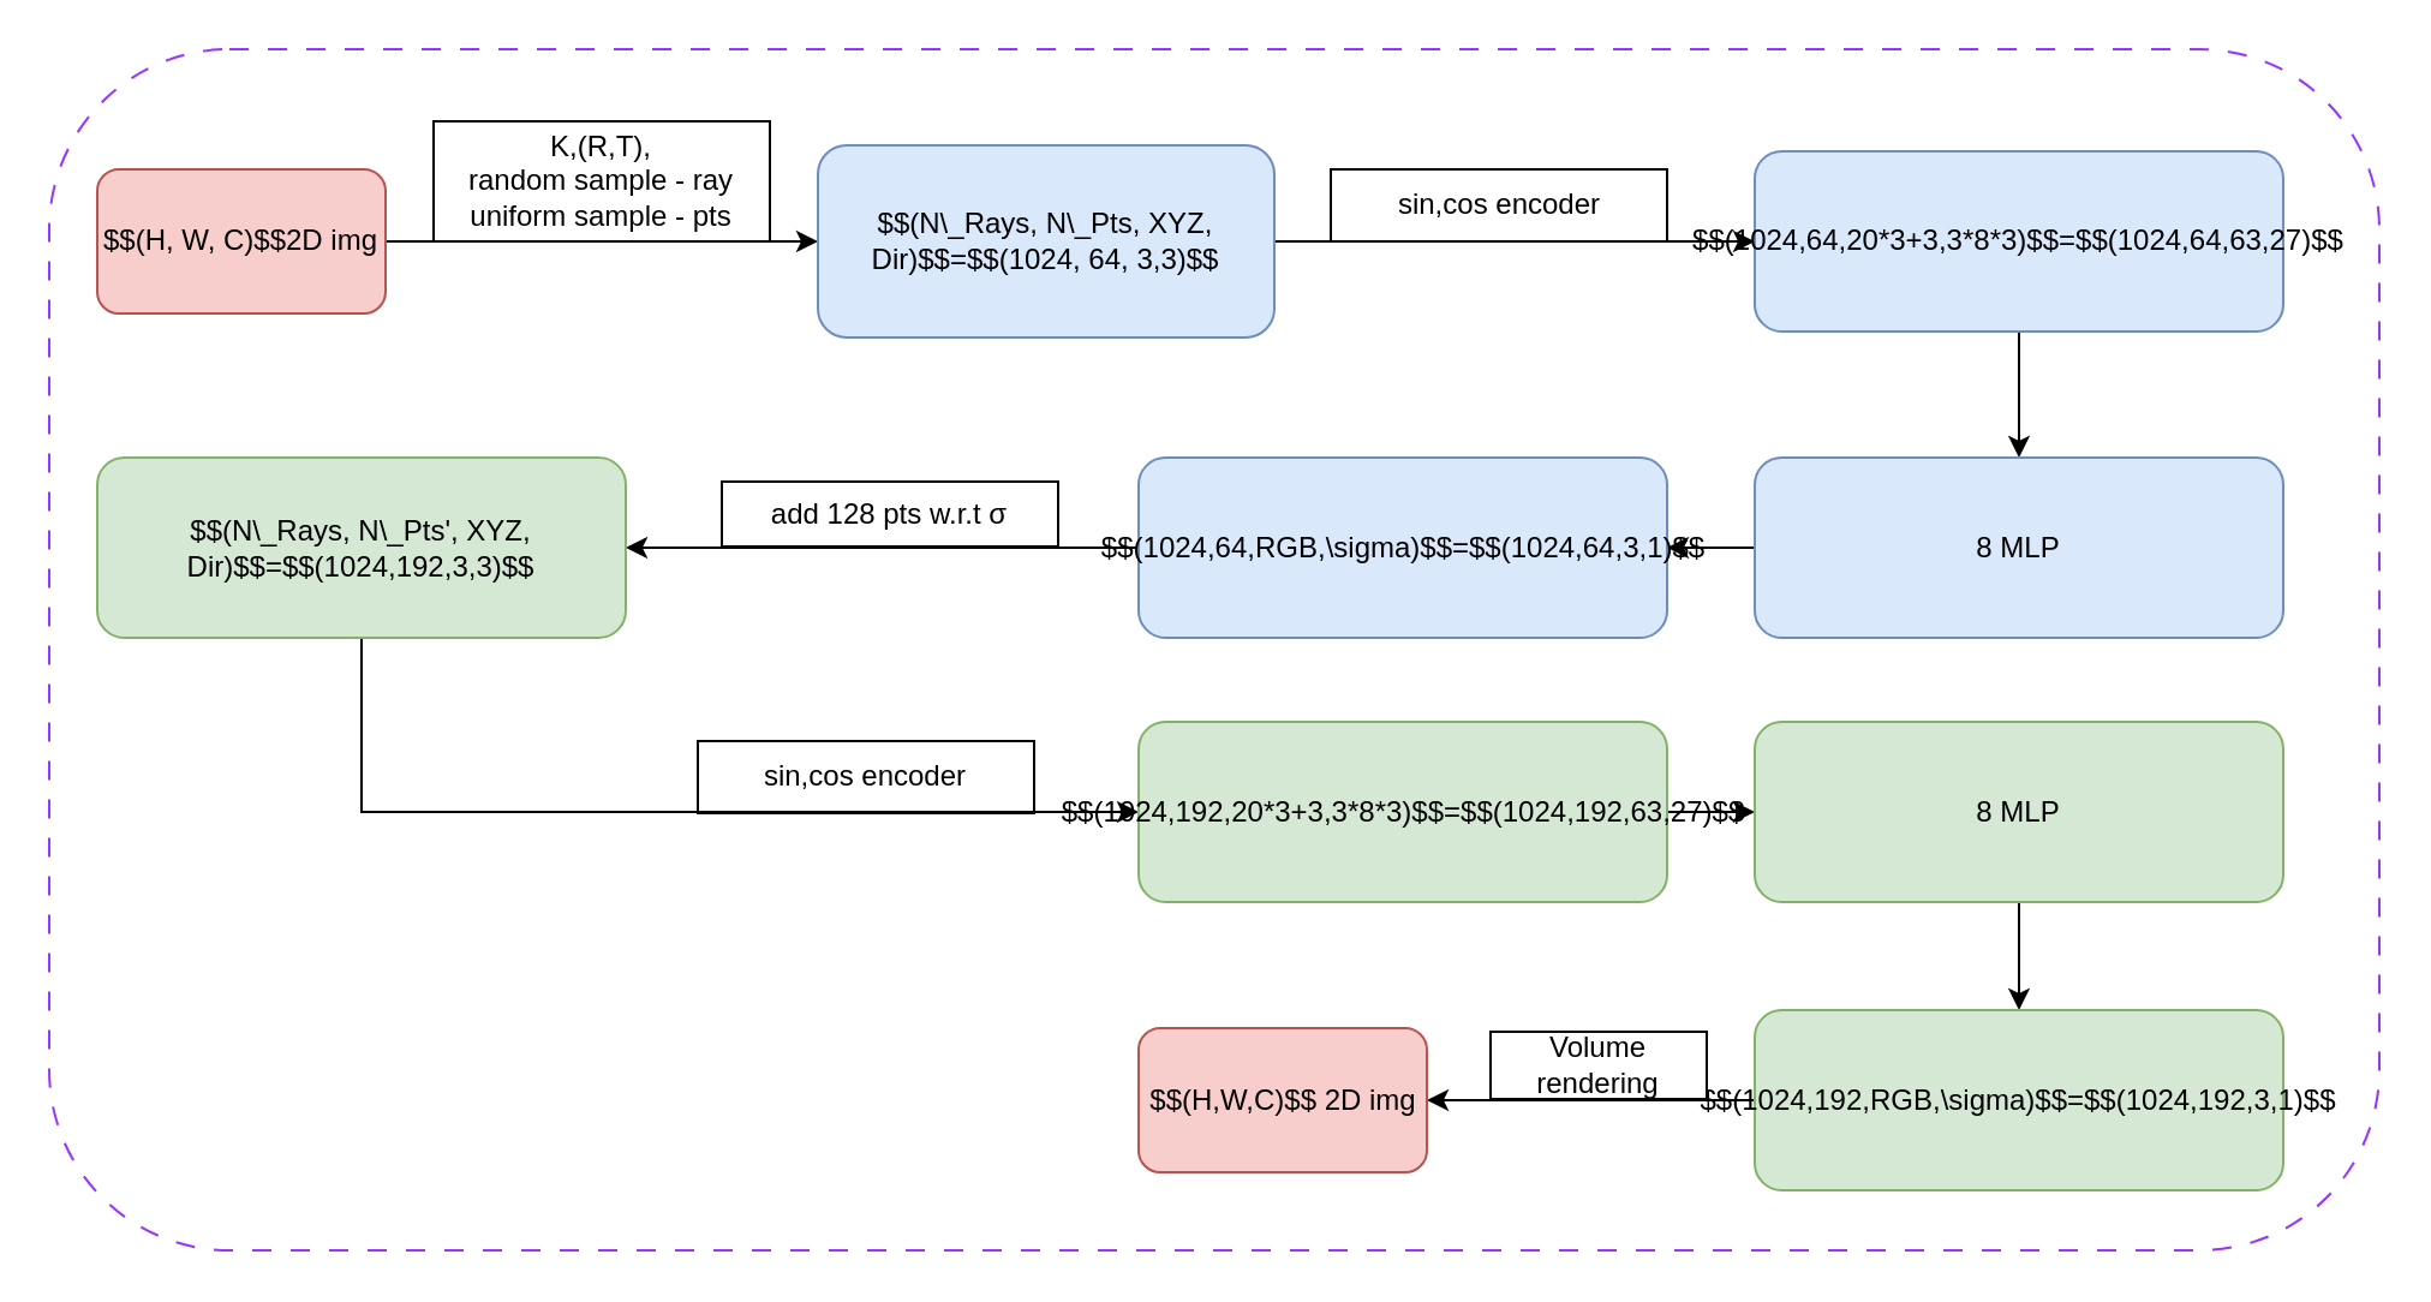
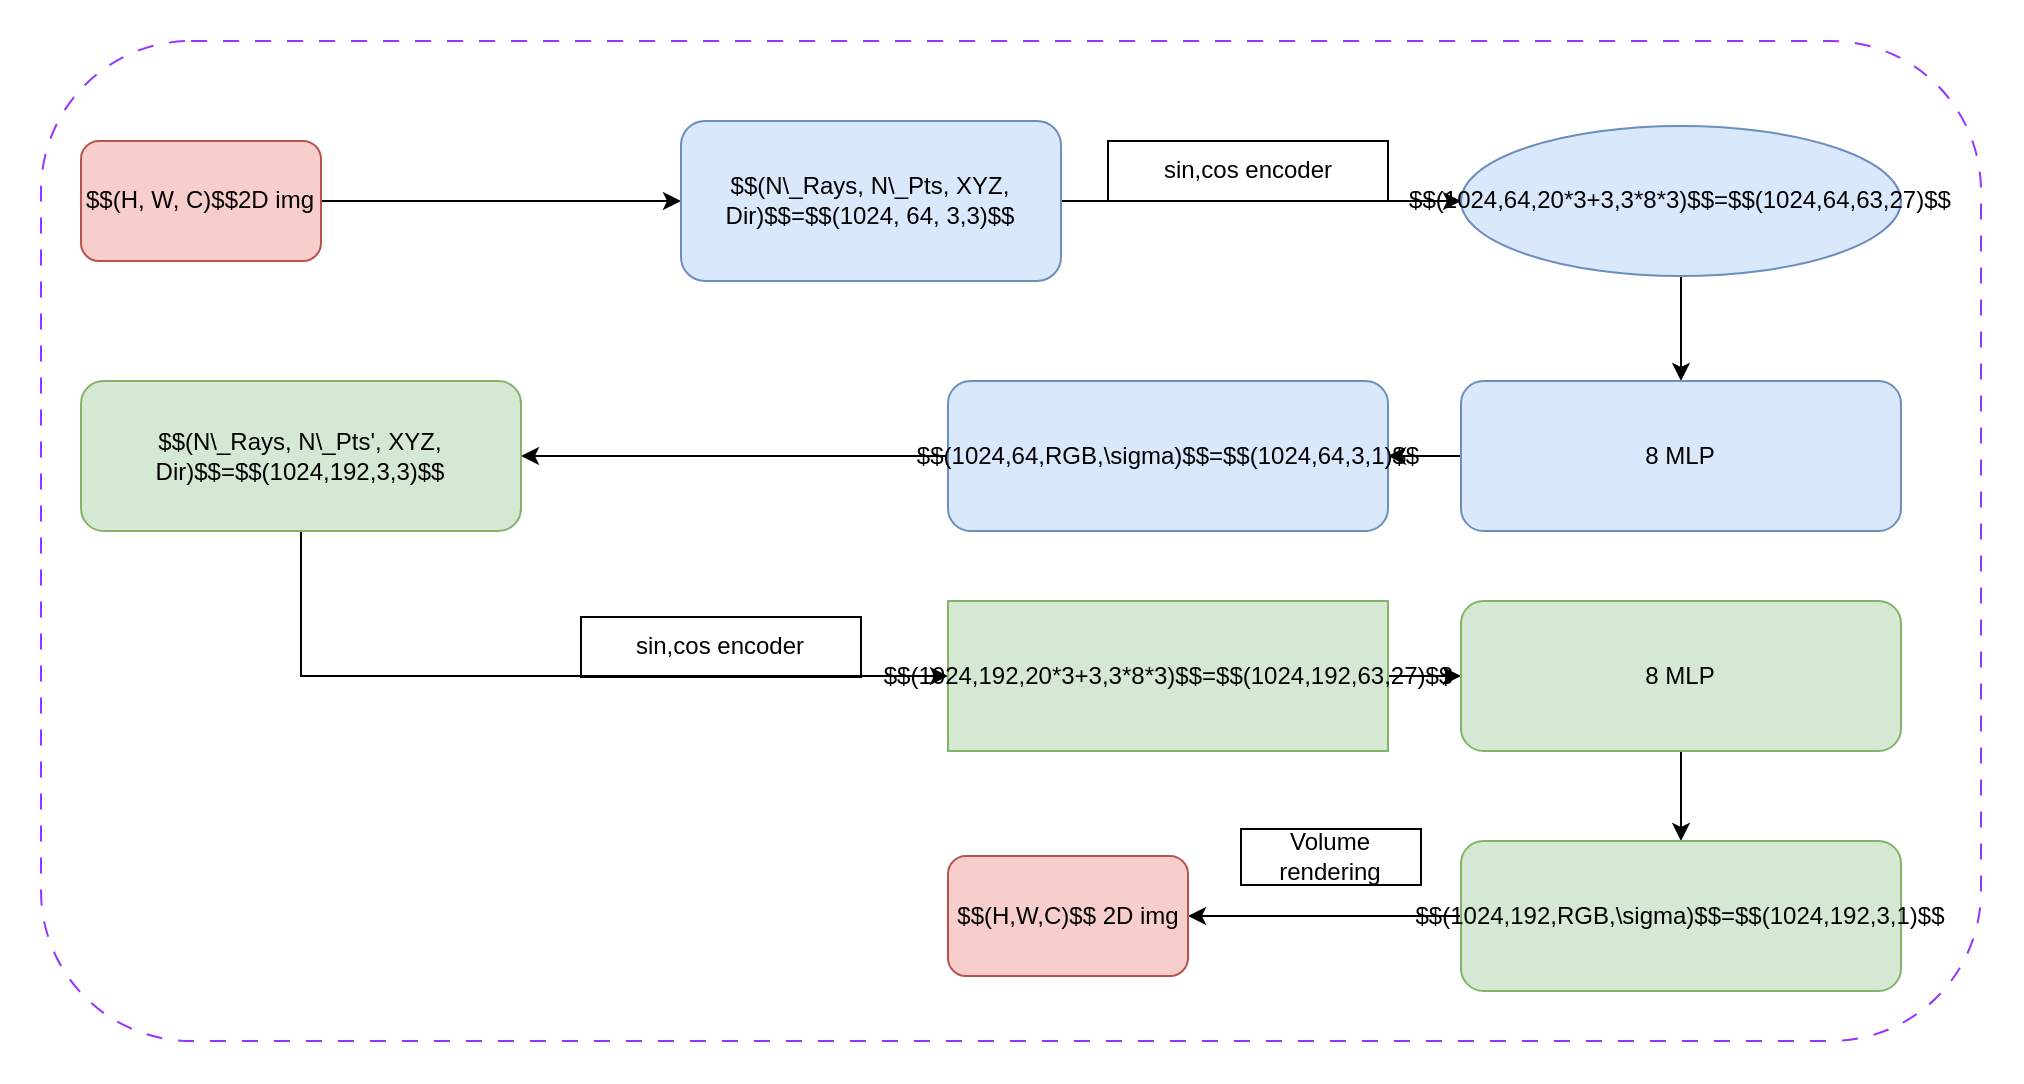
- <mxCell id="9" value="K,(R,T),&lt;br&gt;random sample - ray&lt;br&gt;uniform sample - pts" style="text;html=1;align=center;verticalAlign=middle;whiteSpace=wrap;rounded=0;strokeColor=default;" vertex="1" parent="1"><mxGeometry x="180" y="50" width="140" height="50" as="geometry" /></mxCell>
- <mxCell id="8" value="$$(1024,64,20*3+3,3*8*3)$$=$$(1024,64,63,27)$$" style="rounded=1;whiteSpace=wrap;html=1;fillColor=#dae8fc;strokeColor=#6c8ebf;" vertex="1" parent="1"><mxGeometry x="730" y="62.5" width="220" height="75" as="geometry" /></mxCell>
+ <mxCell id="8" value="$$(1024,64,20*3+3,3*8*3)$$=$$(1024,64,63,27)$$" style="ellipse;whiteSpace=wrap;html=1;fillColor=#dae8fc;strokeColor=#6c8ebf;" vertex="1" parent="1"><mxGeometry x="730" y="62.5" width="220" height="75" as="geometry" /></mxCell>
- <mxCell id="17" value="add 128 pts w.r.t σ" style="text;html=1;align=center;verticalAlign=middle;whiteSpace=wrap;rounded=0;strokeColor=default;" vertex="1" parent="1"><mxGeometry x="300" y="200" width="140" height="27" as="geometry" /></mxCell>
- <mxCell id="19" value="$$(1024,192,20*3+3,3*8*3)$$=$$(1024,192,63,27)$$" style="rounded=1;whiteSpace=wrap;html=1;fillColor=#d5e8d4;strokeColor=#82b366;" vertex="1" parent="1"><mxGeometry x="473.5" y="300" width="220" height="75" as="geometry" /></mxCell>
+ <mxCell id="19" value="$$(1024,192,20*3+3,3*8*3)$$=$$(1024,192,63,27)$$" style="whiteSpace=wrap;html=1;fillColor=#d5e8d4;strokeColor=#82b366;rounded=0;" vertex="1" parent="1"><mxGeometry x="473.5" y="300" width="220" height="75" as="geometry" /></mxCell>
- <mxCell id="27" value="Volume rendering" style="rounded=0;whiteSpace=wrap;html=1;" vertex="1" parent="1"><mxGeometry x="620" y="429" width="90" height="28" as="geometry" /></mxCell>
+ <mxCell id="27" value="Volume rendering" style="rounded=0;whiteSpace=wrap;html=1;" vertex="1" parent="1"><mxGeometry x="620" y="414" width="90" height="28" as="geometry" /></mxCell>
